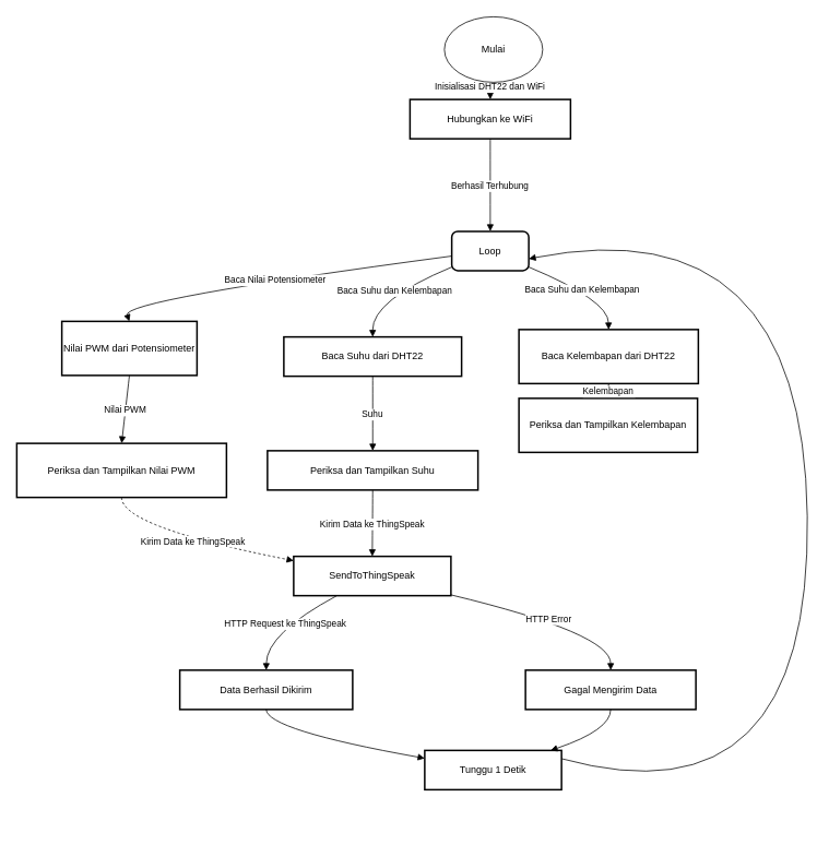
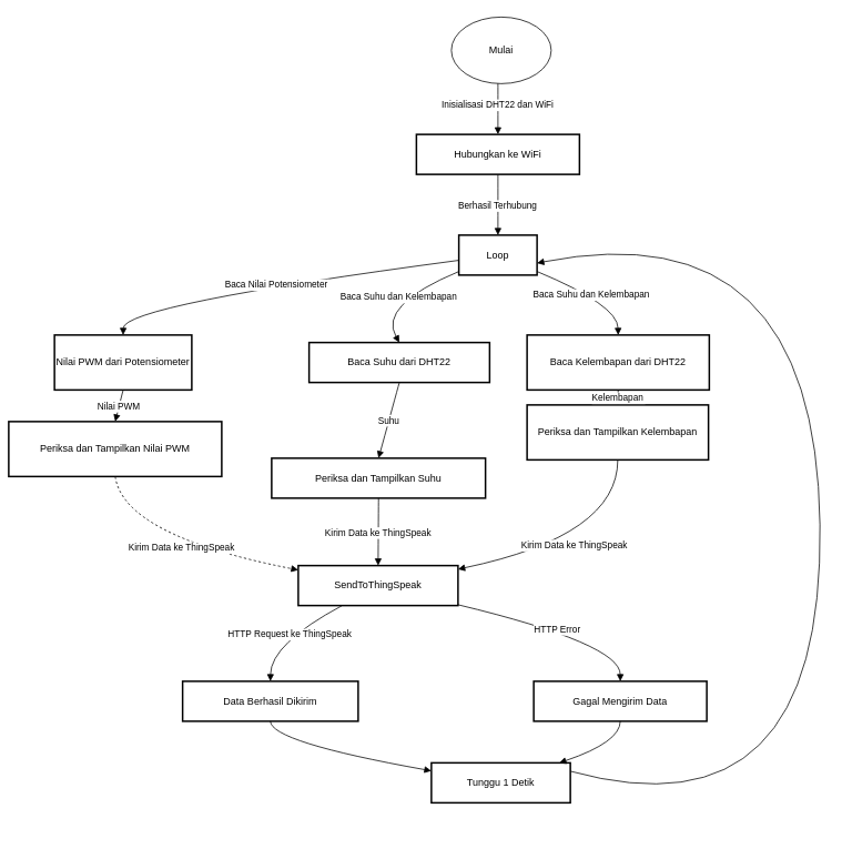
- <mxCell id="2" value="Hubungkan ke WiFi" style="whiteSpace=wrap;strokeWidth=2;" vertex="1" parent="1"><mxGeometry x="500" y="121" width="196" height="48" as="geometry" /></mxCell>
+ <mxCell id="2" value="Hubungkan ke WiFi" style="whiteSpace=wrap;strokeWidth=2;" vertex="1" parent="1"><mxGeometry x="500" y="161" width="196" height="48" as="geometry" /></mxCell>
- <mxCell id="3" value="Loop" style="whiteSpace=wrap;strokeWidth=2;rounded=1;" vertex="1" parent="1"><mxGeometry x="551" y="282" width="94" height="48" as="geometry" /></mxCell>
+ <mxCell id="3" value="Loop" style="whiteSpace=wrap;strokeWidth=2;" vertex="1" parent="1"><mxGeometry x="551" y="282" width="94" height="48" as="geometry" /></mxCell>
- <mxCell id="4" value="Nilai PWM dari Potensiometer" style="whiteSpace=wrap;strokeWidth=2;" vertex="1" parent="1"><mxGeometry x="75" y="392" width="165" height="66" as="geometry" /></mxCell>
+ <mxCell id="4" value="Nilai PWM dari Potensiometer" style="whiteSpace=wrap;strokeWidth=2;" vertex="1" parent="1"><mxGeometry x="65" y="402" width="165" height="66" as="geometry" /></mxCell>
- <mxCell id="5" value="Baca Suhu dari DHT22" style="whiteSpace=wrap;strokeWidth=2;" vertex="1" parent="1"><mxGeometry x="346" y="411" width="217" height="48" as="geometry" /></mxCell>
+ <mxCell id="5" value="Baca Suhu dari DHT22" style="whiteSpace=wrap;strokeWidth=2;" vertex="1" parent="1"><mxGeometry x="371" y="411" width="217" height="48" as="geometry" /></mxCell>
- <mxCell id="7" value="Periksa dan Tampilkan Nilai PWM" style="whiteSpace=wrap;strokeWidth=2;" vertex="1" parent="1"><mxGeometry x="20" y="541" width="256" height="66" as="geometry" /></mxCell>
+ <mxCell id="7" value="Periksa dan Tampilkan Nilai PWM" style="whiteSpace=wrap;strokeWidth=2;" vertex="1" parent="1"><mxGeometry x="10" y="506" width="256" height="66" as="geometry" /></mxCell>
+ <mxCell id="24" value="Kirim Data ke ThingSpeak" style="curved=1;startArrow=none;endArrow=block;exitX=0.5;exitY=1;entryX=1;entryY=0.09;rounded=0;" edge="1" parent="1" source="9" target="10"><mxGeometry relative="1" as="geometry"><Array as="points"><mxPoint x="742" y="643" /></Array></mxGeometry></mxCell>
